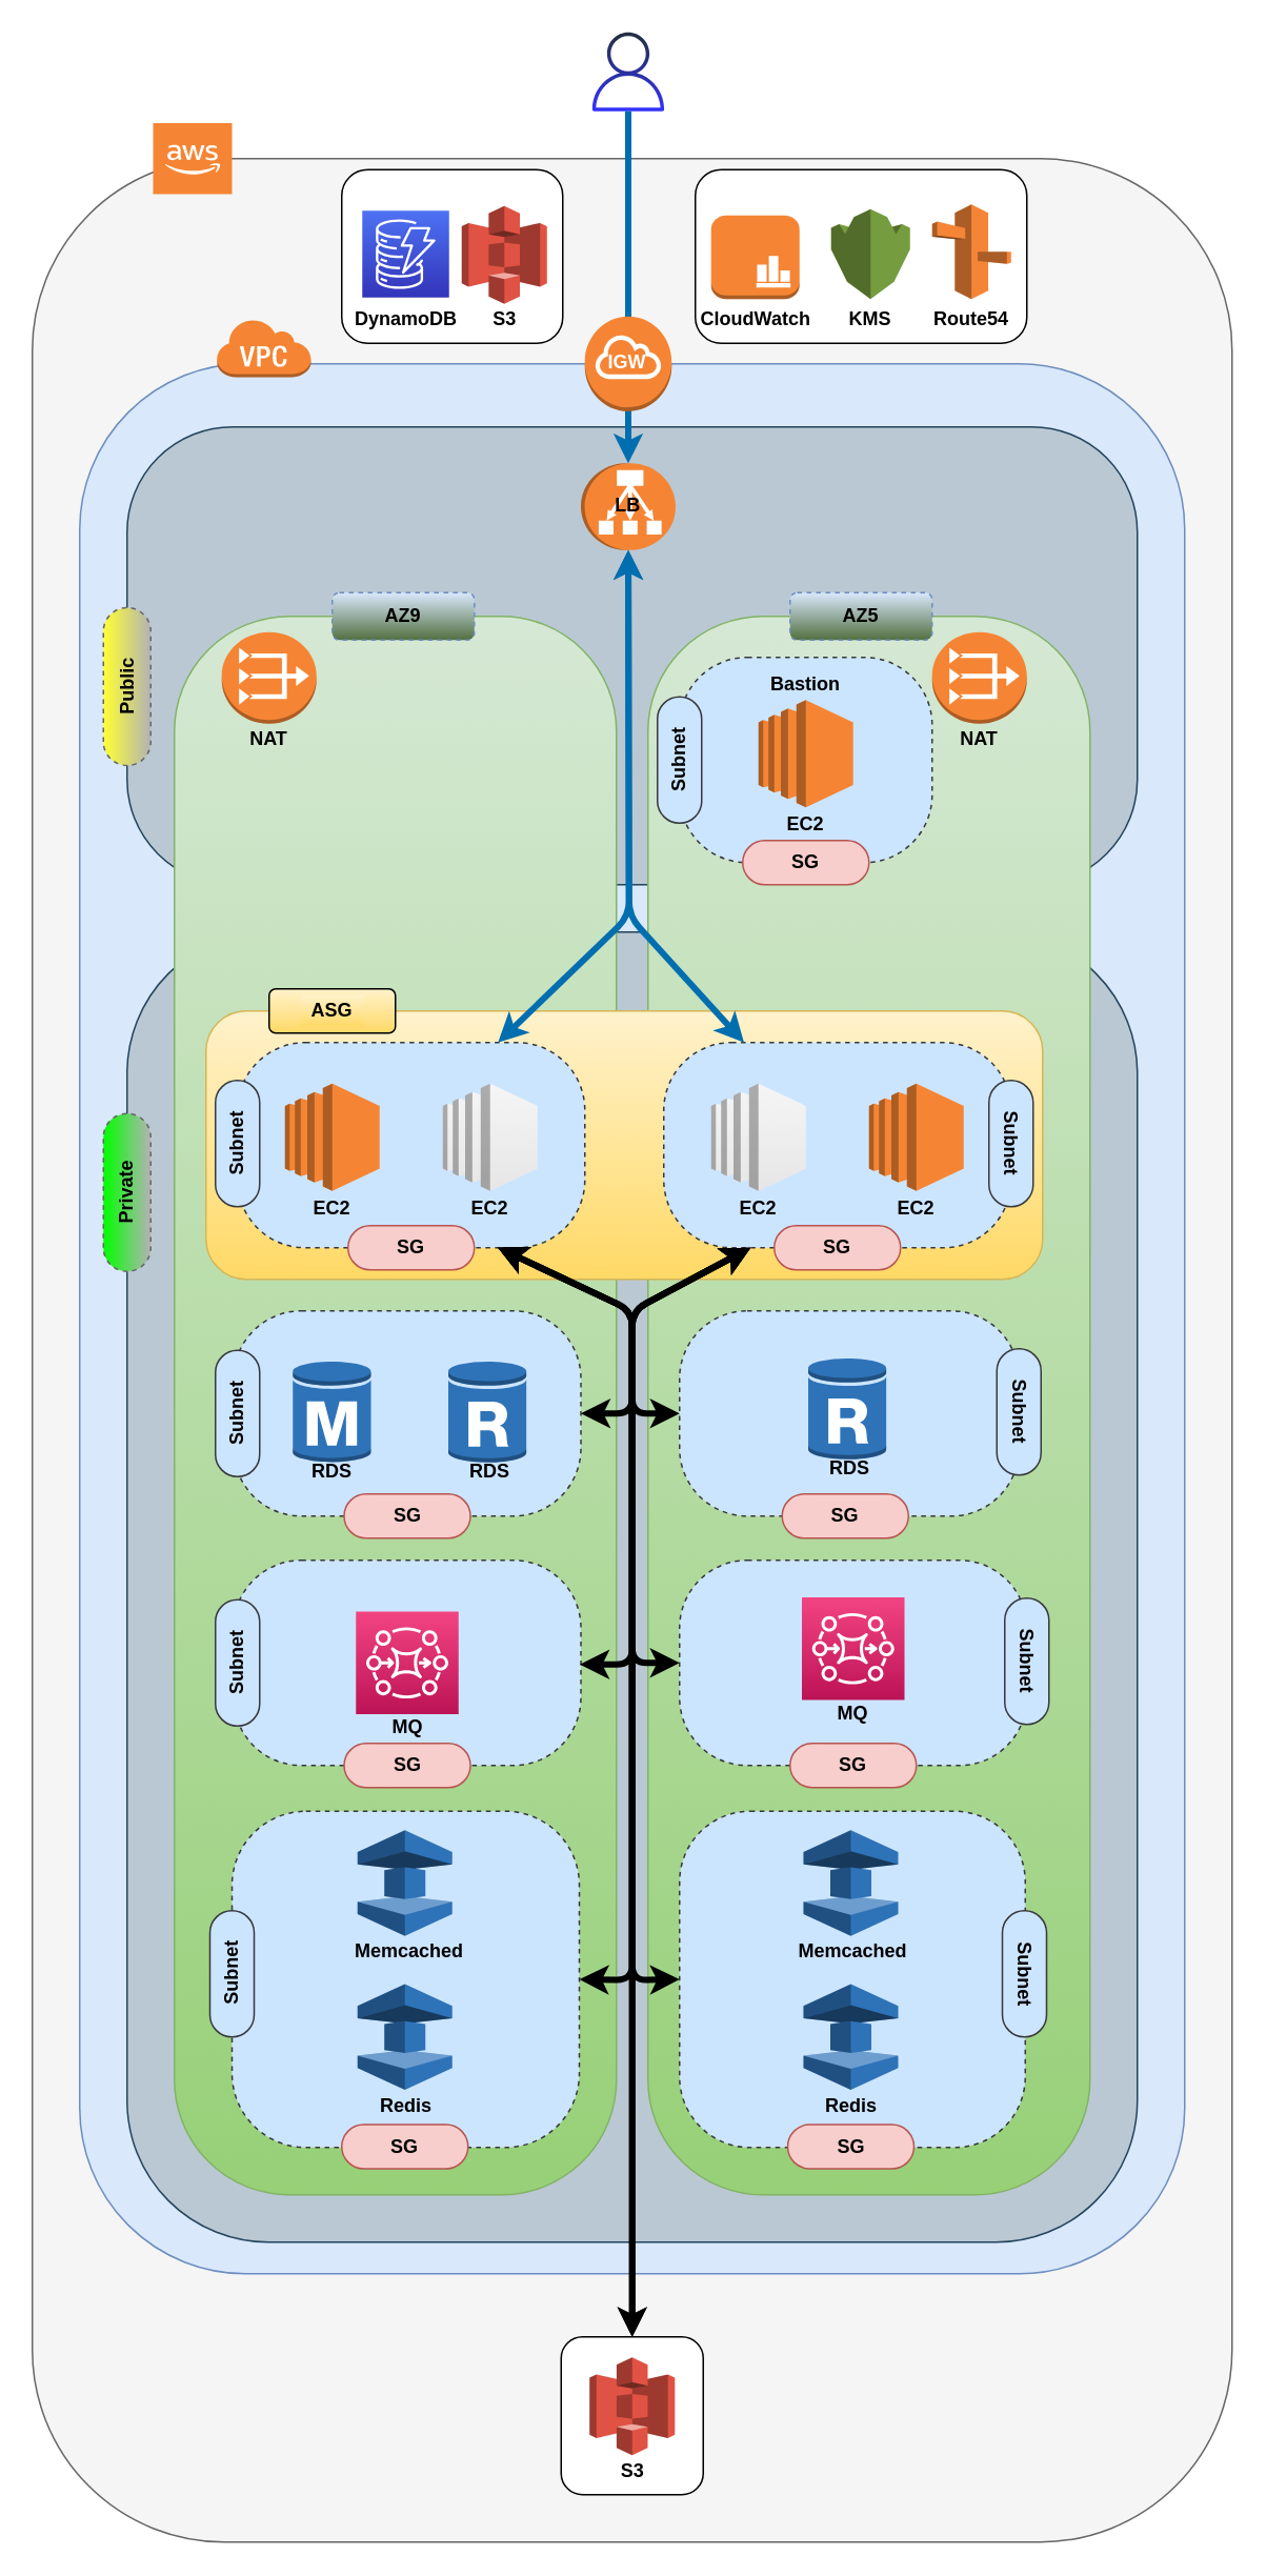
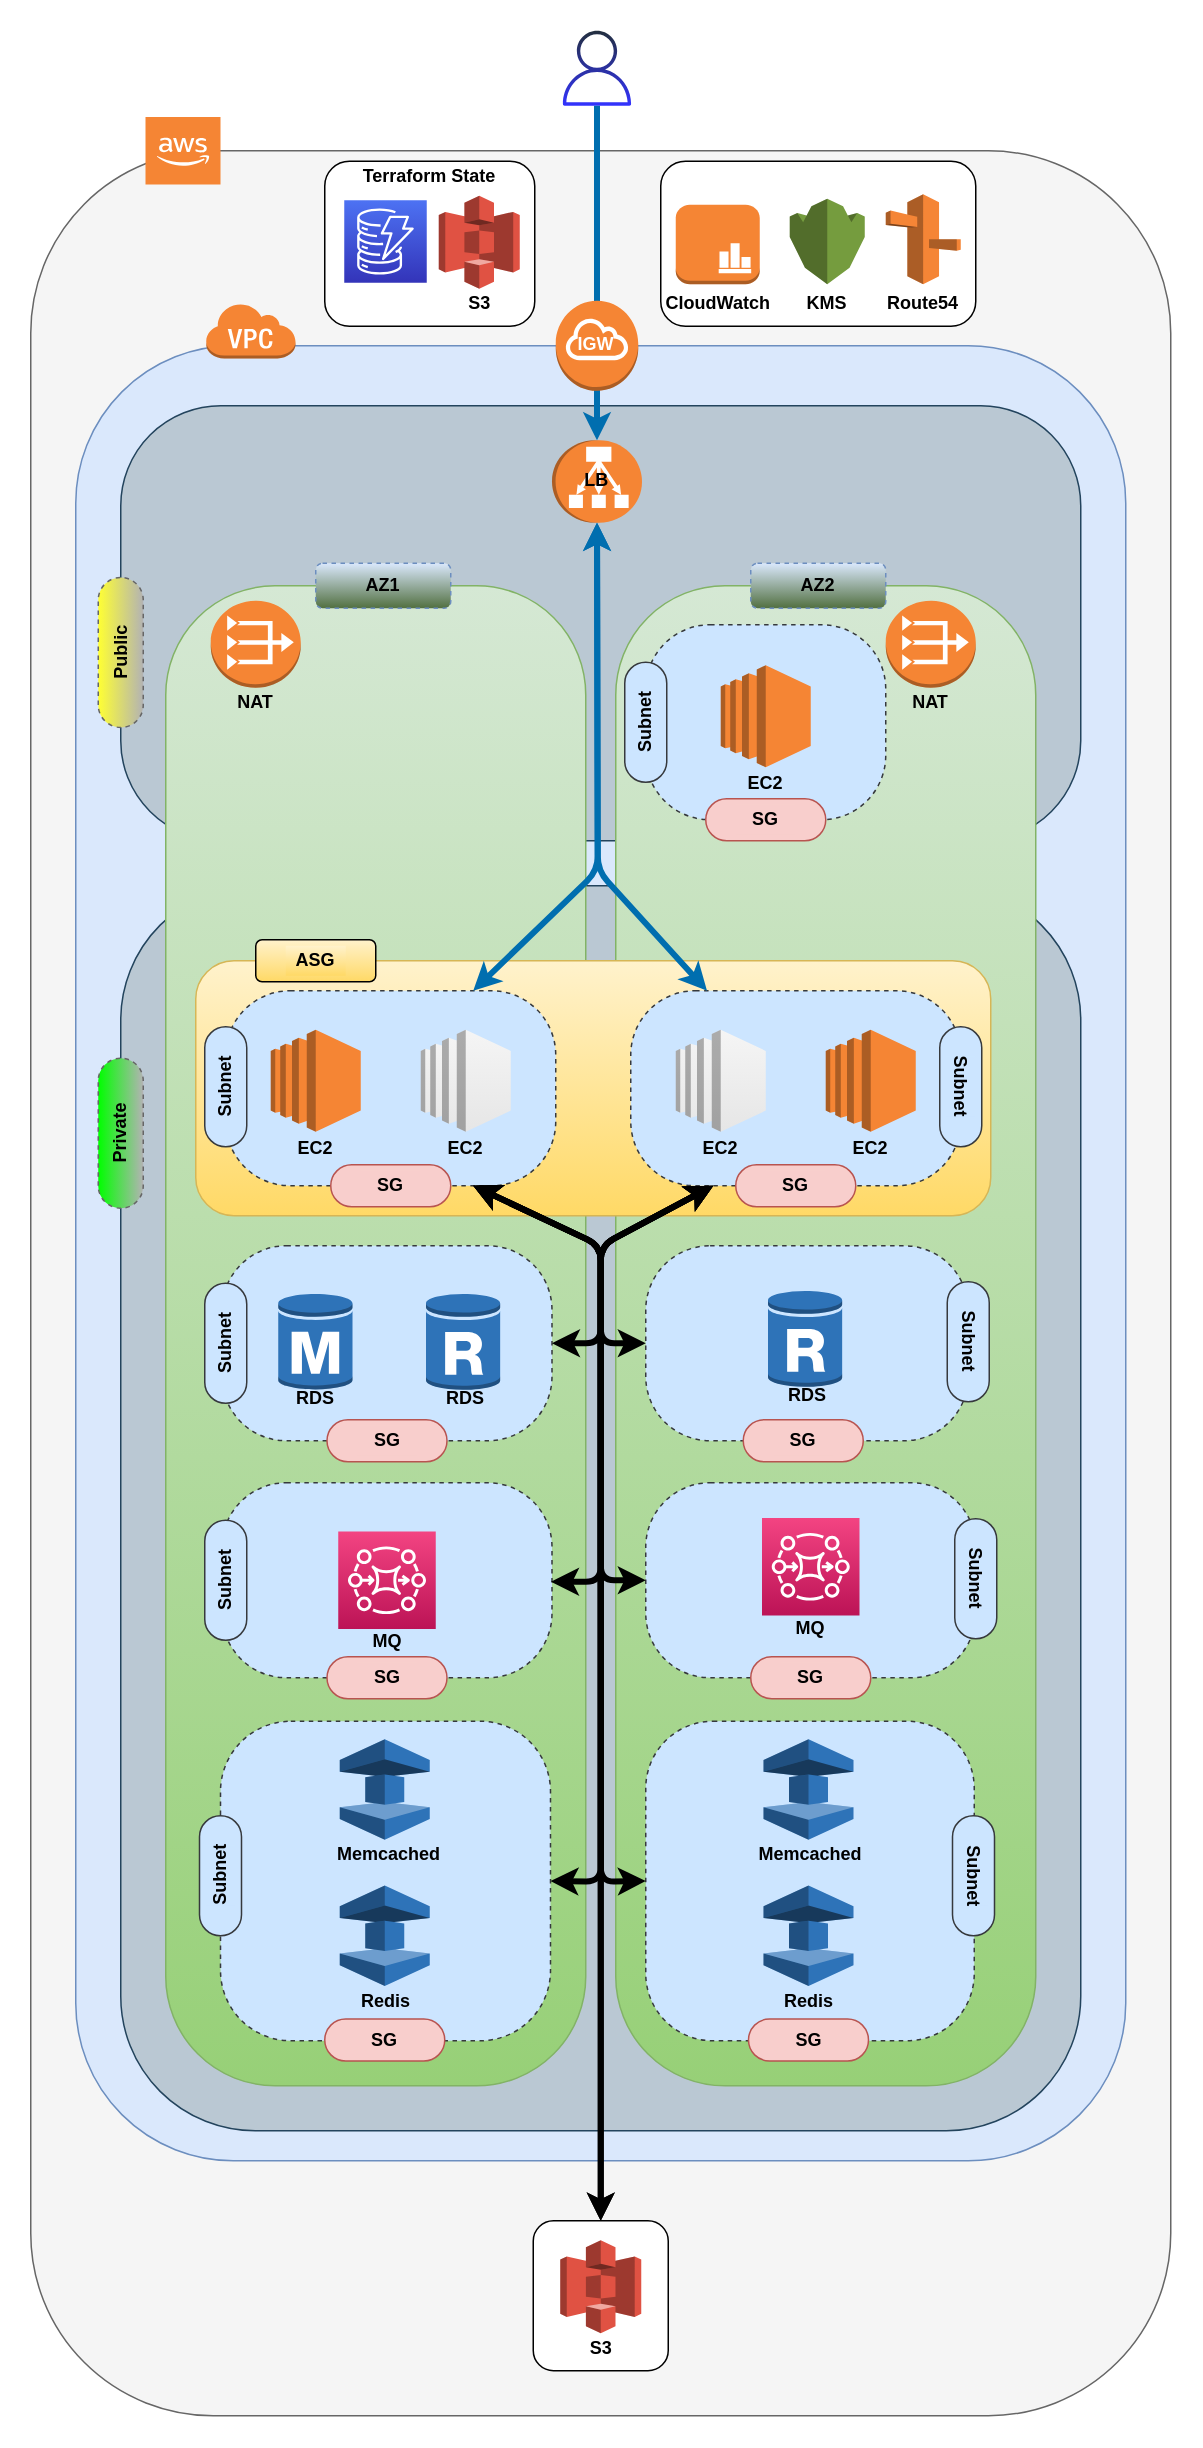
+ <mxCell id="102" value="&lt;b&gt;Terraform State&lt;/b&gt;" style="text;html=1;strokeColor=none;fillColor=none;align=center;verticalAlign=middle;whiteSpace=wrap;rounded=0;dashed=1;" vertex="1" parent="1"><mxGeometry x="240" y="107" width="92" height="20" as="geometry" /></mxCell>
- <mxCell id="104" value="&lt;b&gt;DynamoDB&lt;/b&gt;" style="text;html=1;strokeColor=none;fillColor=none;align=center;verticalAlign=middle;whiteSpace=wrap;rounded=0;dashed=1;" vertex="1" parent="1"><mxGeometry x="222" y="192" width="70" height="20" as="geometry" /></mxCell>
- <mxCell id="19" value="&lt;b&gt;AZ9&lt;/b&gt;" style="rounded=1;whiteSpace=wrap;html=1;dashed=1;strokeColor=#6c8ebf;gradientColor=#527041;fillColor=#dae8fc;" vertex="1" parent="1"><mxGeometry x="210" y="375" width="90" height="30" as="geometry" /></mxCell>
+ <mxCell id="19" value="&lt;b&gt;AZ1&lt;/b&gt;" style="rounded=1;whiteSpace=wrap;html=1;dashed=1;strokeColor=#6c8ebf;gradientColor=#527041;fillColor=#dae8fc;" vertex="1" parent="1"><mxGeometry x="210" y="375" width="90" height="30" as="geometry" /></mxCell>
- <mxCell id="20" value="&lt;b&gt;AZ5&lt;/b&gt;" style="rounded=1;whiteSpace=wrap;html=1;dashed=1;strokeColor=#6c8ebf;gradientColor=#527041;fillColor=#dae8fc;" vertex="1" parent="1"><mxGeometry x="500" y="375" width="90" height="30" as="geometry" /></mxCell>
+ <mxCell id="20" value="&lt;b&gt;AZ2&lt;/b&gt;" style="rounded=1;whiteSpace=wrap;html=1;dashed=1;strokeColor=#6c8ebf;gradientColor=#527041;fillColor=#dae8fc;" vertex="1" parent="1"><mxGeometry x="500" y="375" width="90" height="30" as="geometry" /></mxCell>
- <mxCell id="50" value="&lt;b&gt;Bastion&lt;/b&gt;" style="text;html=1;strokeColor=none;fillColor=none;align=center;verticalAlign=middle;whiteSpace=wrap;rounded=0;dashed=1;" vertex="1" parent="1"><mxGeometry x="485" y="423" width="50" height="20" as="geometry" /></mxCell>
